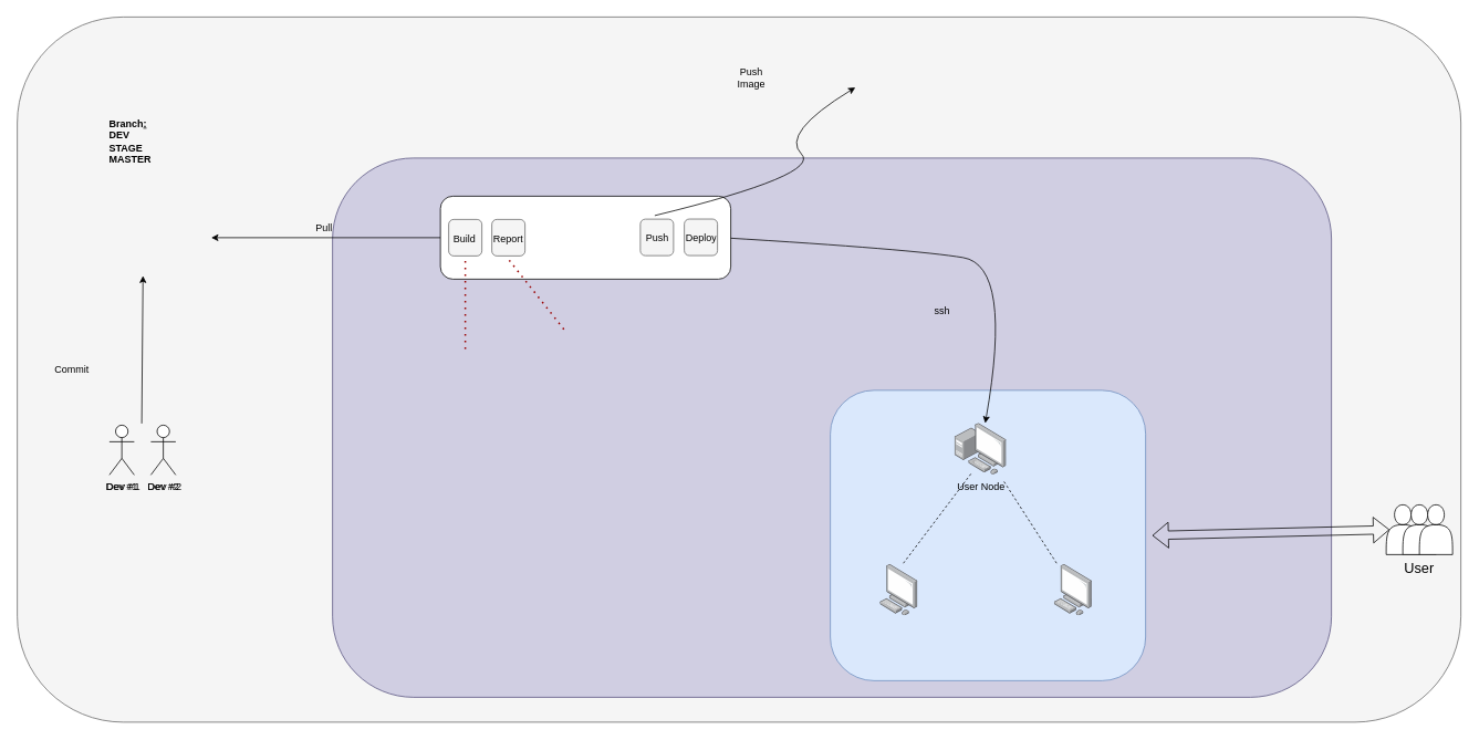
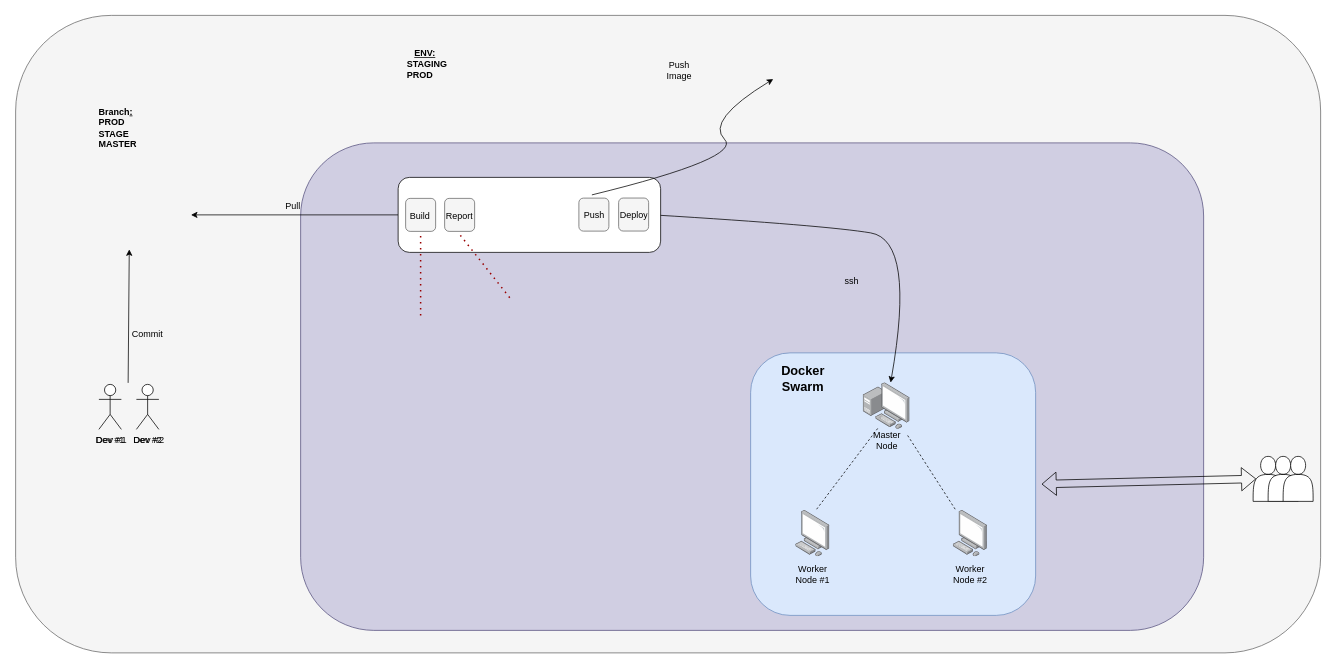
+ <mxCell id="10" value="&lt;b&gt;&amp;nbsp; &amp;nbsp;&lt;u&gt;ENV:&lt;/u&gt;&lt;br&gt;STAGING&lt;br&gt;PROD&lt;/b&gt;" style="text;strokeColor=none;fillColor=none;align=left;verticalAlign=middle;spacingLeft=4;spacingRight=4;overflow=hidden;points=[[0,0.5],[1,0.5]];portConstraint=eastwest;rotatable=0;whiteSpace=wrap;html=1;fontColor=#000000;" parent="1" vertex="1"><mxGeometry x="536" y="60" width="80" height="50" as="geometry" /></mxCell>
- <mxCell id="49" value="&lt;b&gt;Branch&lt;u&gt;:&lt;/u&gt;&lt;br&gt;DEV&lt;br&gt;STAGE&lt;br&gt;MASTER&lt;br&gt;&lt;/b&gt;" style="text;strokeColor=none;fillColor=none;align=left;verticalAlign=middle;spacingLeft=4;spacingRight=4;overflow=hidden;points=[[0,0.5],[1,0.5]];portConstraint=eastwest;rotatable=0;whiteSpace=wrap;html=1;fontColor=#000000;" parent="1" vertex="1"><mxGeometry x="124.84" y="130" width="86.16" height="80" as="geometry" /></mxCell>
+ <mxCell id="49" value="&lt;b&gt;Branch&lt;u&gt;:&lt;/u&gt;&lt;br&gt;PROD&lt;br&gt;STAGE&lt;br&gt;MASTER&lt;br&gt;&lt;/b&gt;" style="text;strokeColor=none;fillColor=none;align=left;verticalAlign=middle;spacingLeft=4;spacingRight=4;overflow=hidden;points=[[0,0.5],[1,0.5]];portConstraint=eastwest;rotatable=0;whiteSpace=wrap;html=1;fontColor=#000000;" parent="1" vertex="1"><mxGeometry x="124.84" y="130" width="86.16" height="80" as="geometry" /></mxCell>
- <mxCell id="9" value="Commit" style="text;html=1;strokeColor=none;fillColor=none;align=center;verticalAlign=middle;whiteSpace=wrap;rounded=0;fontColor=#000000;" parent="1" vertex="1"><mxGeometry x="56" y="430" width="60" height="30" as="geometry" /></mxCell>
+ <mxCell id="9" value="Commit" style="text;html=1;strokeColor=none;fillColor=none;align=center;verticalAlign=middle;whiteSpace=wrap;rounded=0;fontColor=#000000;" parent="1" vertex="1"><mxGeometry x="166" y="430" width="60" height="30" as="geometry" /></mxCell>
+ <mxCell id="24" value="Docker Swarm" style="text;html=1;align=center;verticalAlign=middle;whiteSpace=wrap;rounded=0;fontColor=#000000;fontSize=17;fontStyle=1" parent="1" vertex="1"><mxGeometry x="1040" y="490" width="60" height="30" as="geometry" /></mxCell>
- <mxCell id="15" value="User Node" style="text;html=1;strokeColor=none;fillColor=none;align=center;verticalAlign=middle;whiteSpace=wrap;rounded=0;fontColor=#000000;" parent="1" vertex="1"><mxGeometry x="1152.4" y="572" width="60" height="30" as="geometry" /></mxCell>
+ <mxCell id="15" value="Master Node" style="text;html=1;strokeColor=none;fillColor=none;align=center;verticalAlign=middle;whiteSpace=wrap;rounded=0;fontColor=#000000;" parent="1" vertex="1"><mxGeometry x="1152.4" y="572" width="60" height="30" as="geometry" /></mxCell>
- <mxCell id="38" value="&lt;font&gt;User&lt;/font&gt;" style="text;html=1;strokeColor=none;fillColor=none;align=center;verticalAlign=middle;whiteSpace=wrap;rounded=0;fontSize=17;fontColor=#000000;" parent="1" vertex="1"><mxGeometry x="1680" y="670" width="60" height="30" as="geometry" /></mxCell>
+ <mxCell id="20" value="Worker Node #1" style="text;html=1;strokeColor=none;fillColor=none;align=center;verticalAlign=middle;whiteSpace=wrap;rounded=0;fontColor=#000000;" parent="1" vertex="1"><mxGeometry x="1052.8" y="750" width="60" height="30" as="geometry" /></mxCell>
+ <mxCell id="21" value="Worker Node #2" style="text;html=1;strokeColor=none;fillColor=none;align=center;verticalAlign=middle;whiteSpace=wrap;rounded=0;fontColor=#000000;" parent="1" vertex="1"><mxGeometry x="1262.8" y="750" width="60" height="30" as="geometry" /></mxCell>
